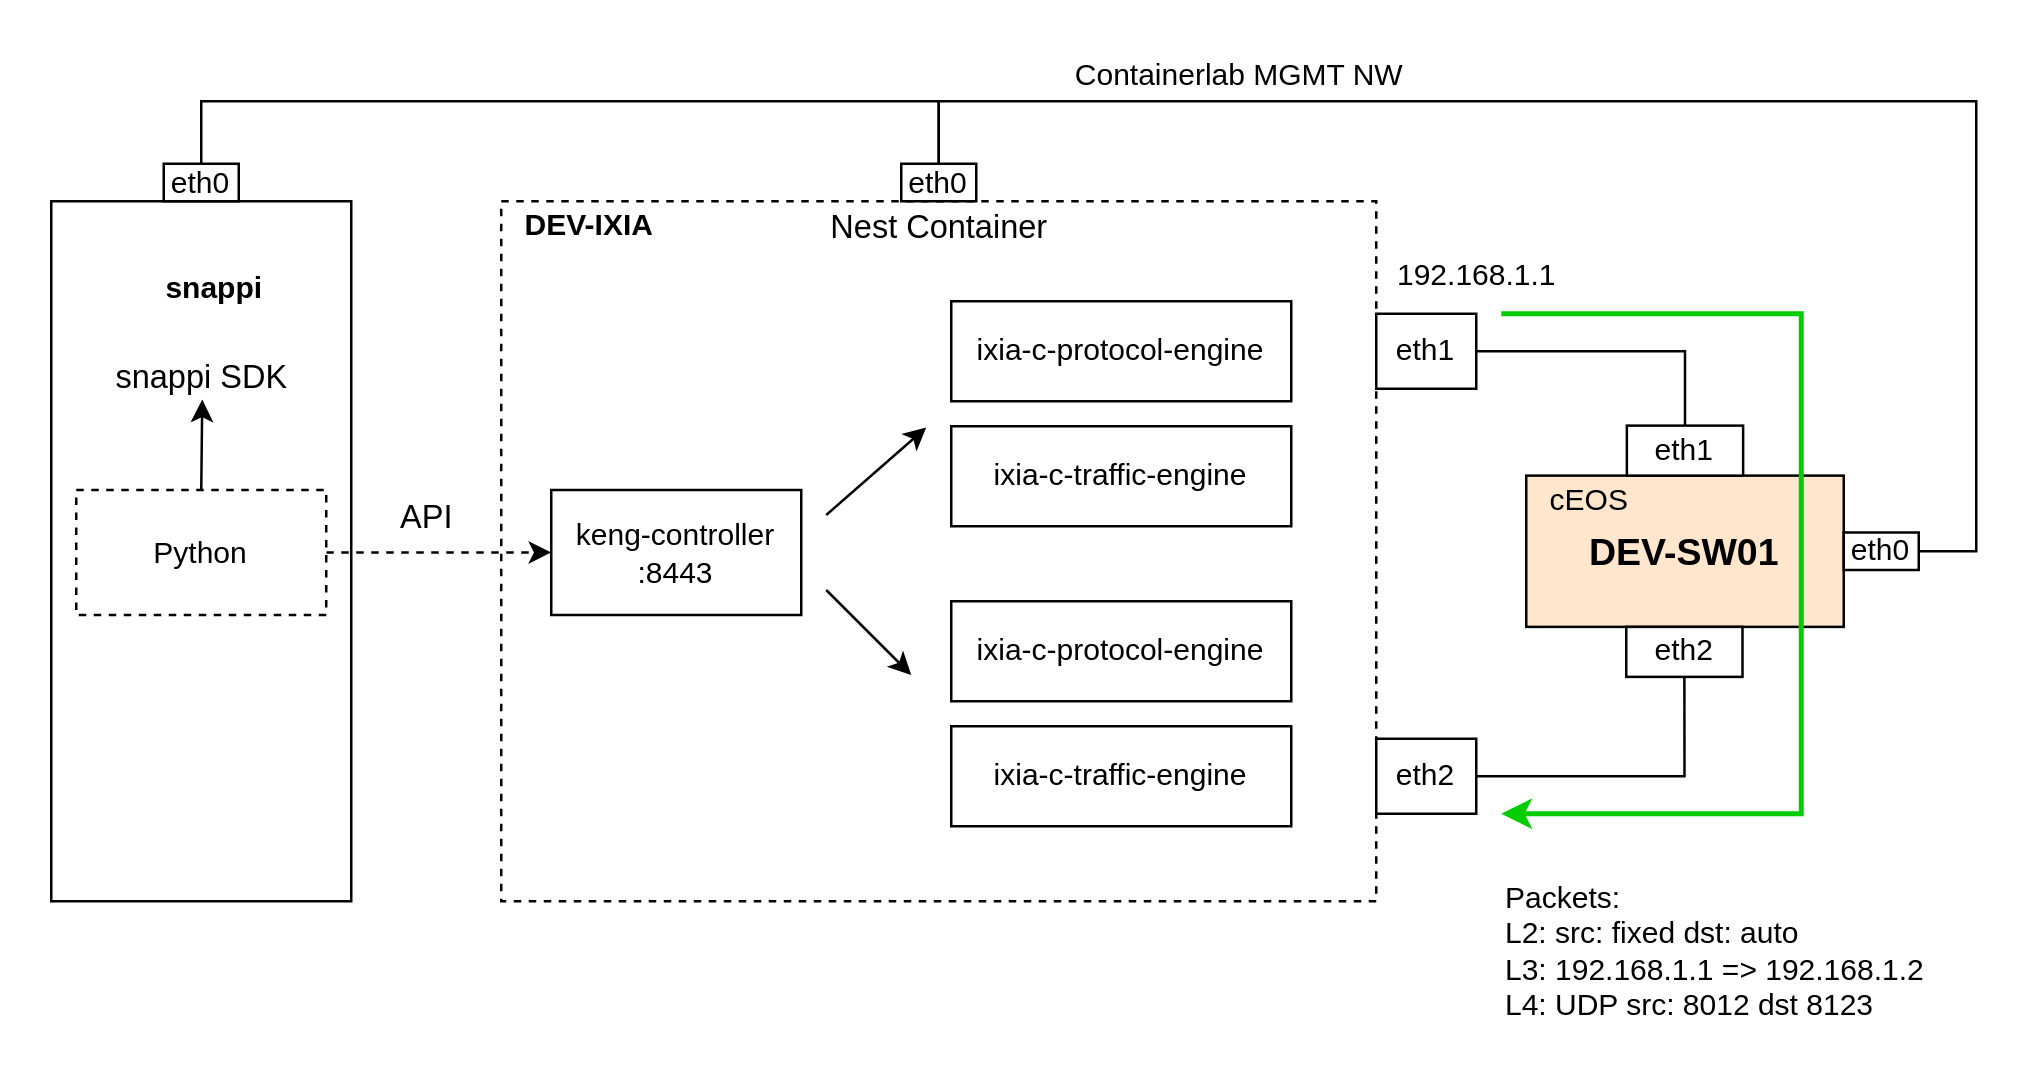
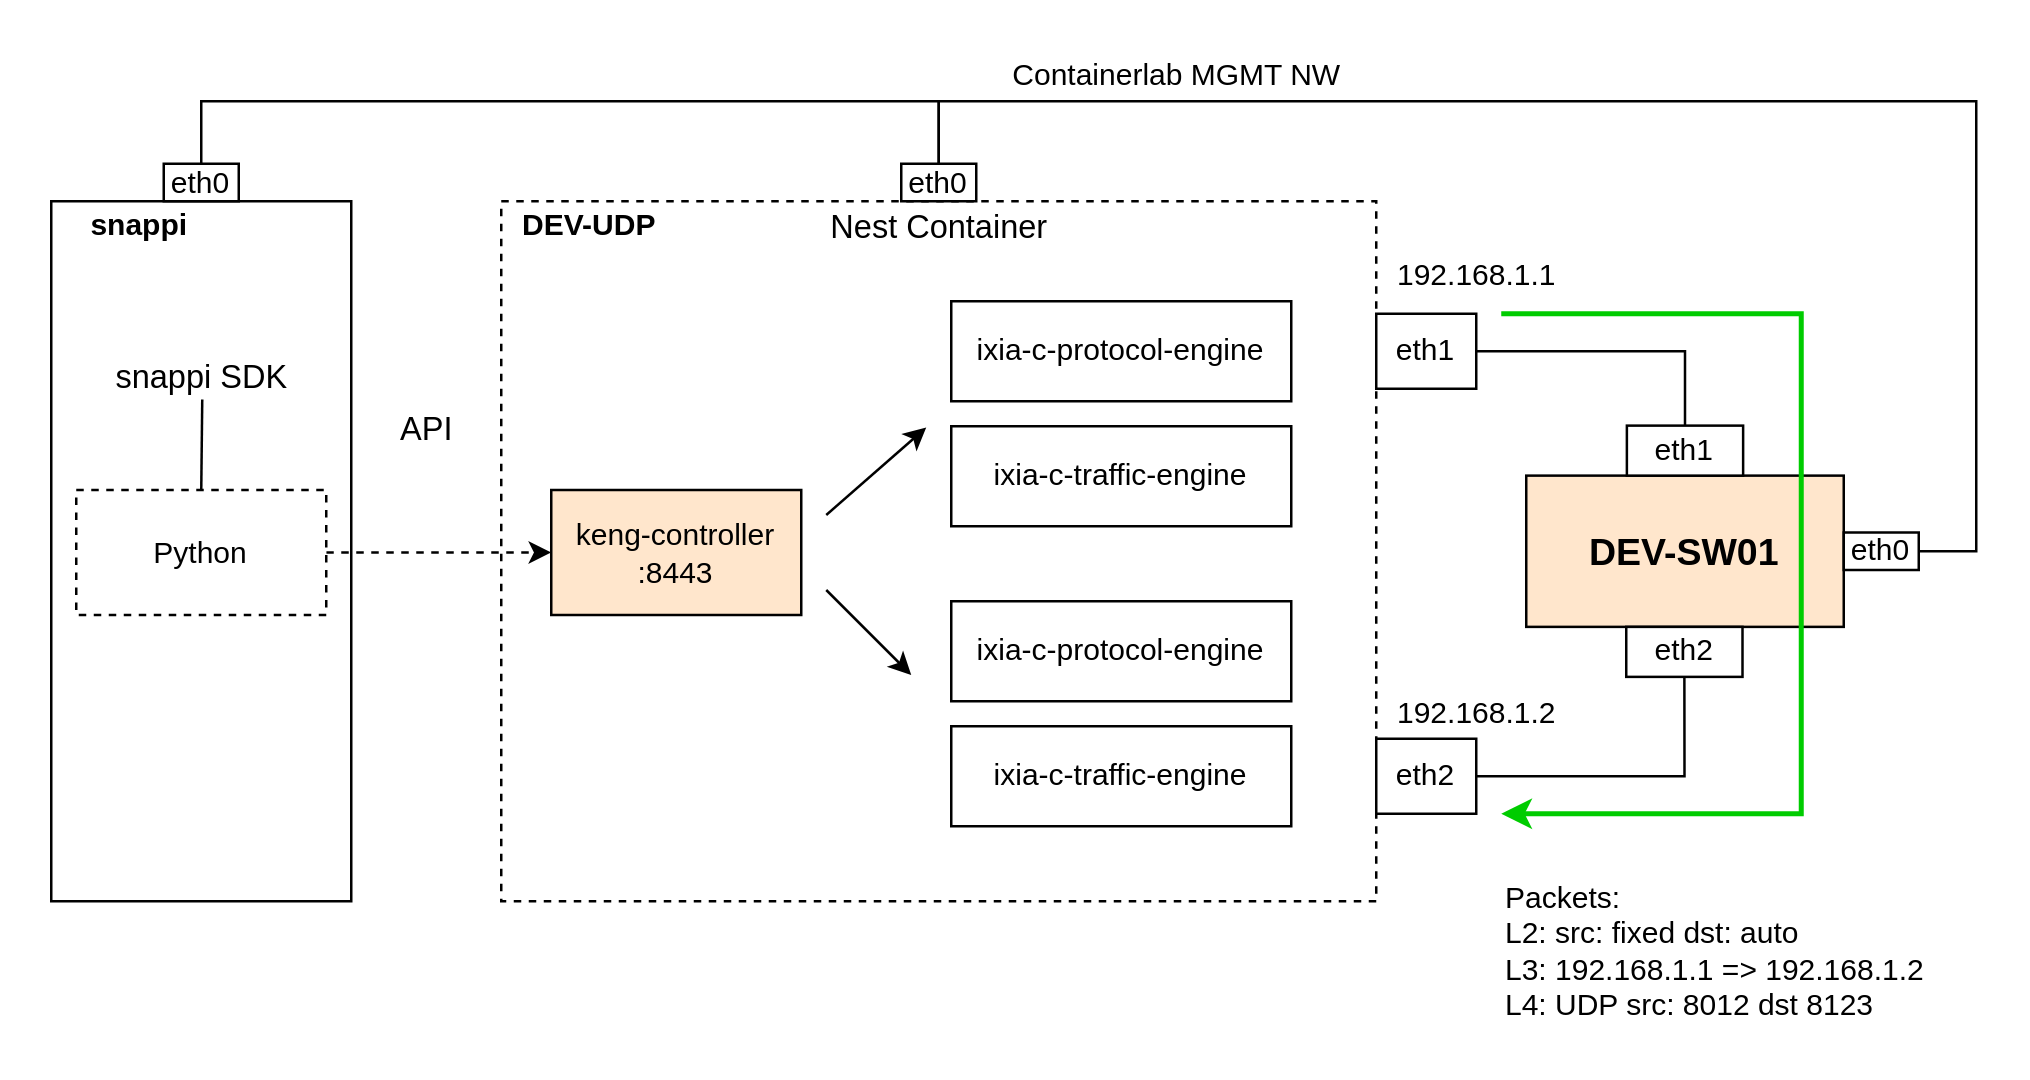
- <mxCell id="29" value="Containerlab MGMT NW" style="text;html=1;align=center;verticalAlign=middle;resizable=0;points=[];autosize=1;strokeColor=none;fillColor=none;fontSize=12;" vertex="1" parent="1"><mxGeometry x="420" y="20" width="150" height="20" as="geometry" /></mxCell>
+ <mxCell id="29" value="Containerlab MGMT NW" style="text;html=1;align=center;verticalAlign=middle;resizable=0;points=[];autosize=1;strokeColor=none;fillColor=none;fontSize=12;" vertex="1" parent="1"><mxGeometry x="395" y="20" width="150" height="20" as="geometry" /></mxCell>
- <mxCell id="3" value="DEV-IXIA" style="text;html=1;align=center;verticalAlign=middle;resizable=0;points=[];autosize=1;strokeColor=none;fillColor=none;fontStyle=1" vertex="1" parent="1"><mxGeometry x="200" y="80" width="70" height="20" as="geometry" /></mxCell>
+ <mxCell id="3" value="DEV-UDP" style="text;html=1;align=center;verticalAlign=middle;resizable=0;points=[];autosize=1;strokeColor=none;fillColor=none;fontStyle=1" vertex="1" parent="1"><mxGeometry x="200" y="80" width="70" height="20" as="geometry" /></mxCell>
- <mxCell id="6" value="snappi" style="text;html=1;align=center;verticalAlign=middle;resizable=0;points=[];autosize=1;strokeColor=none;fillColor=none;fontStyle=1" vertex="1" parent="1"><mxGeometry x="60" y="105" width="50" height="20" as="geometry" /></mxCell>
+ <mxCell id="6" value="snappi" style="text;html=1;align=center;verticalAlign=middle;resizable=0;points=[];autosize=1;strokeColor=none;fillColor=none;fontStyle=1" vertex="1" parent="1"><mxGeometry x="30" y="80" width="50" height="20" as="geometry" /></mxCell>
- <mxCell id="18" style="edgeStyle=orthogonalEdgeStyle;rounded=0;orthogonalLoop=1;jettySize=auto;html=1;exitX=0.5;exitY=0;exitDx=0;exitDy=0;entryX=0.505;entryY=0.967;entryDx=0;entryDy=0;entryPerimeter=0;fontSize=13;" edge="1" parent="1" source="19" target="20"><mxGeometry relative="1" as="geometry" /></mxCell>
+ <mxCell id="18" style="edgeStyle=orthogonalEdgeStyle;rounded=0;orthogonalLoop=1;jettySize=auto;html=1;exitX=0.5;exitY=0;exitDx=0;exitDy=0;entryX=0.505;entryY=0.967;entryDx=0;entryDy=0;entryPerimeter=0;fontSize=13;endArrow=none;" edge="1" parent="1" source="19" target="20"><mxGeometry relative="1" as="geometry" /></mxCell>
- <mxCell id="27" value="cEOS" style="text;html=1;align=center;verticalAlign=middle;resizable=0;points=[];autosize=1;strokeColor=none;fillColor=none;fontSize=12;" vertex="1" parent="1"><mxGeometry x="610" y="189.75" width="50" height="20" as="geometry" /></mxCell>
- <mxCell id="21" value="API" style="text;html=1;align=center;verticalAlign=middle;resizable=0;points=[];autosize=1;strokeColor=none;fillColor=none;fontSize=13;" vertex="1" parent="1"><mxGeometry x="150" y="195.5" width="40" height="20" as="geometry" /></mxCell>
+ <mxCell id="21" value="API" style="text;html=1;align=center;verticalAlign=middle;resizable=0;points=[];autosize=1;strokeColor=none;fillColor=none;fontSize=13;" vertex="1" parent="1"><mxGeometry x="150" y="160.5" width="40" height="20" as="geometry" /></mxCell>
- <mxCell id="9" value="keng-controller&lt;br&gt;:8443" style="rounded=0;whiteSpace=wrap;html=1;" vertex="1" parent="1"><mxGeometry x="220" y="195.5" width="100" height="50" as="geometry" /></mxCell>
+ <mxCell id="9" value="keng-controller&lt;br&gt;:8443" style="rounded=0;whiteSpace=wrap;html=1;fillColor=#ffe6cc;" vertex="1" parent="1"><mxGeometry x="220" y="195.5" width="100" height="50" as="geometry" /></mxCell>
+ <mxCell id="36" value="192.168.1.2" style="text;html=1;align=center;verticalAlign=middle;resizable=0;points=[];autosize=1;strokeColor=none;fillColor=none;fontSize=12;" vertex="1" parent="1"><mxGeometry x="550" y="275" width="80" height="20" as="geometry" /></mxCell>
